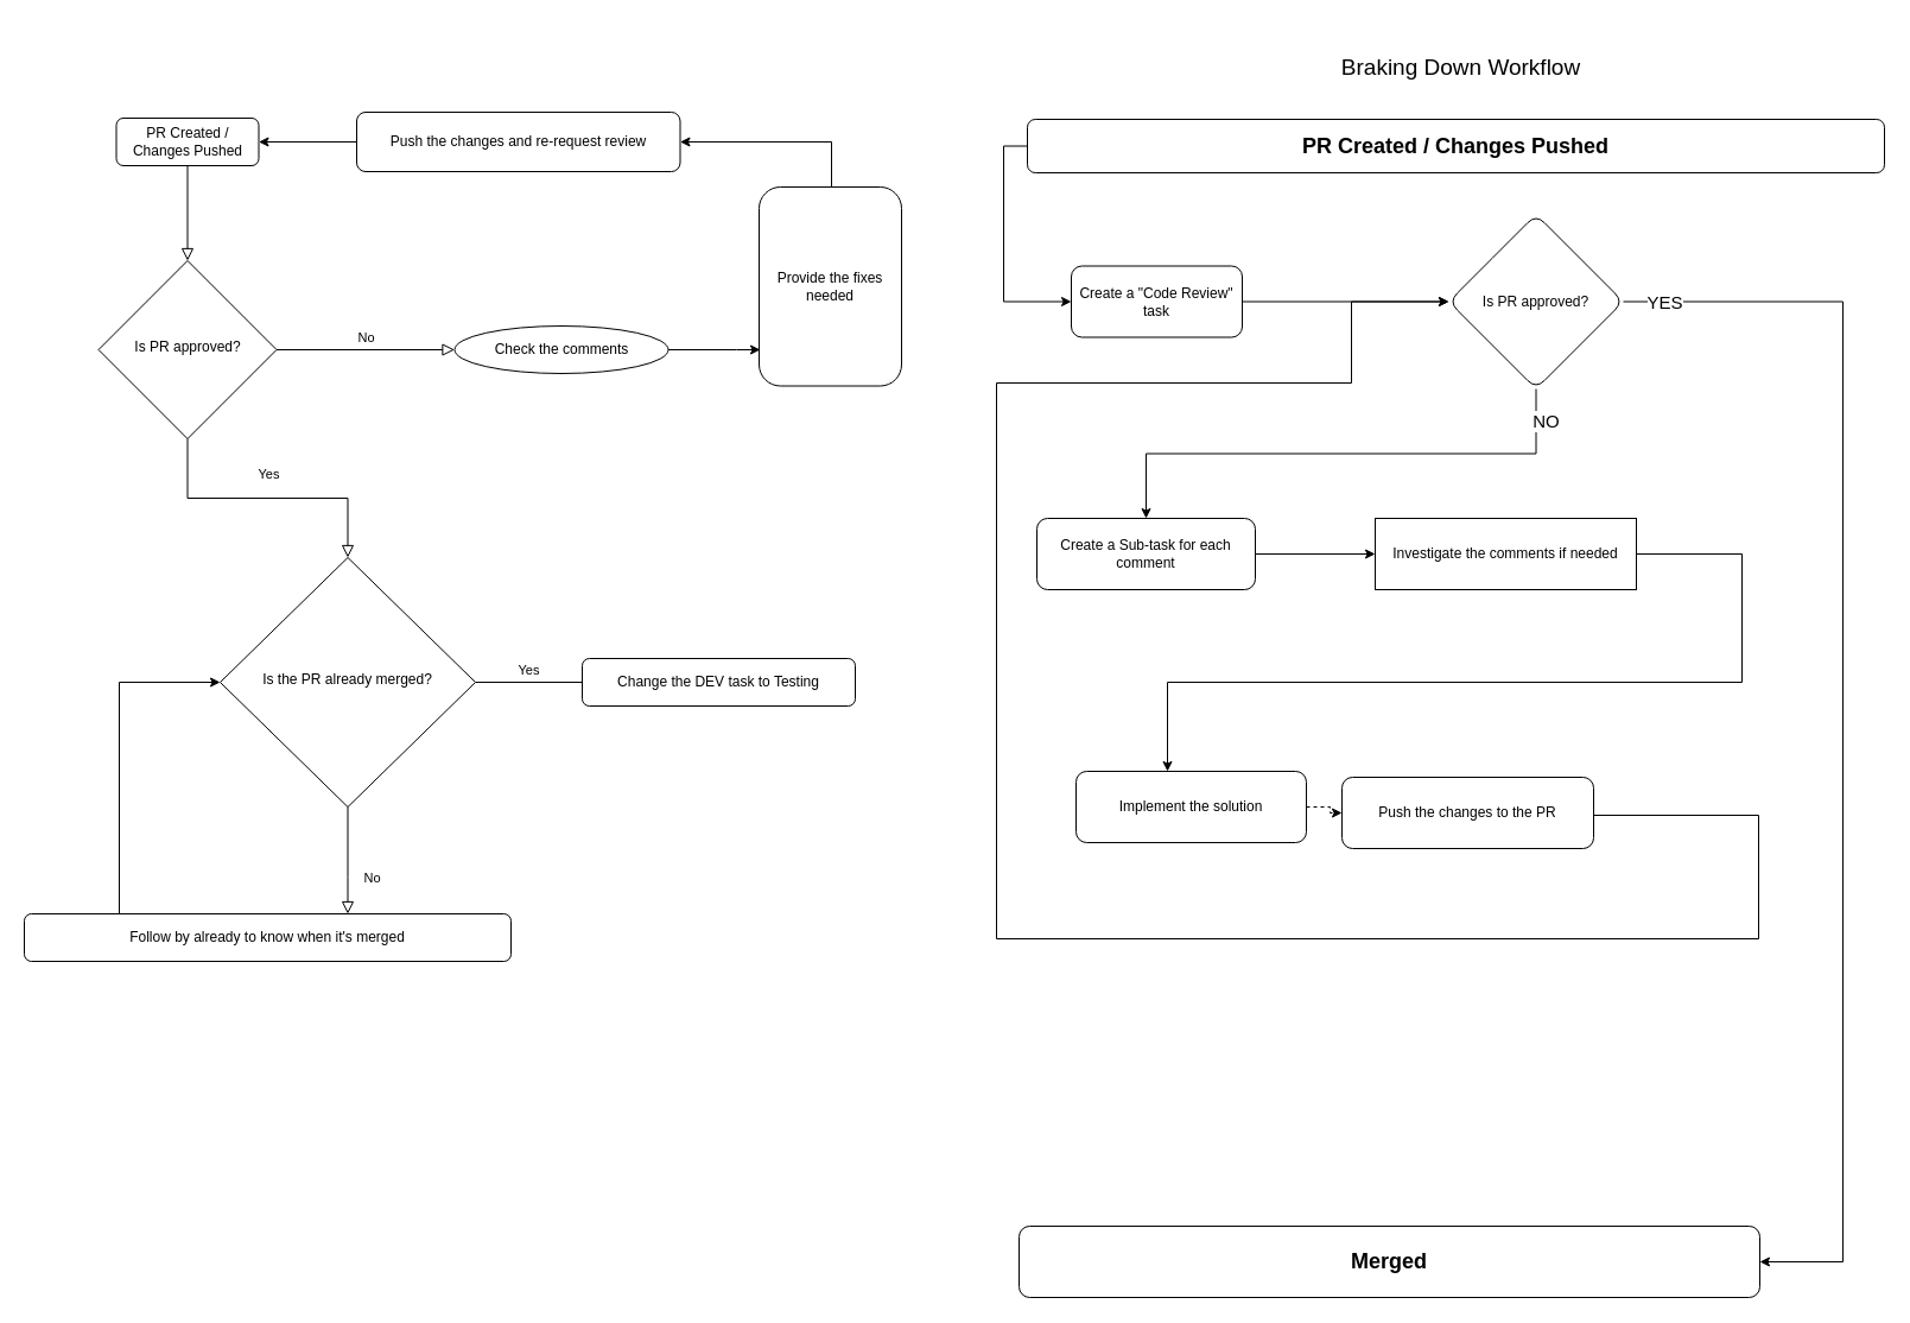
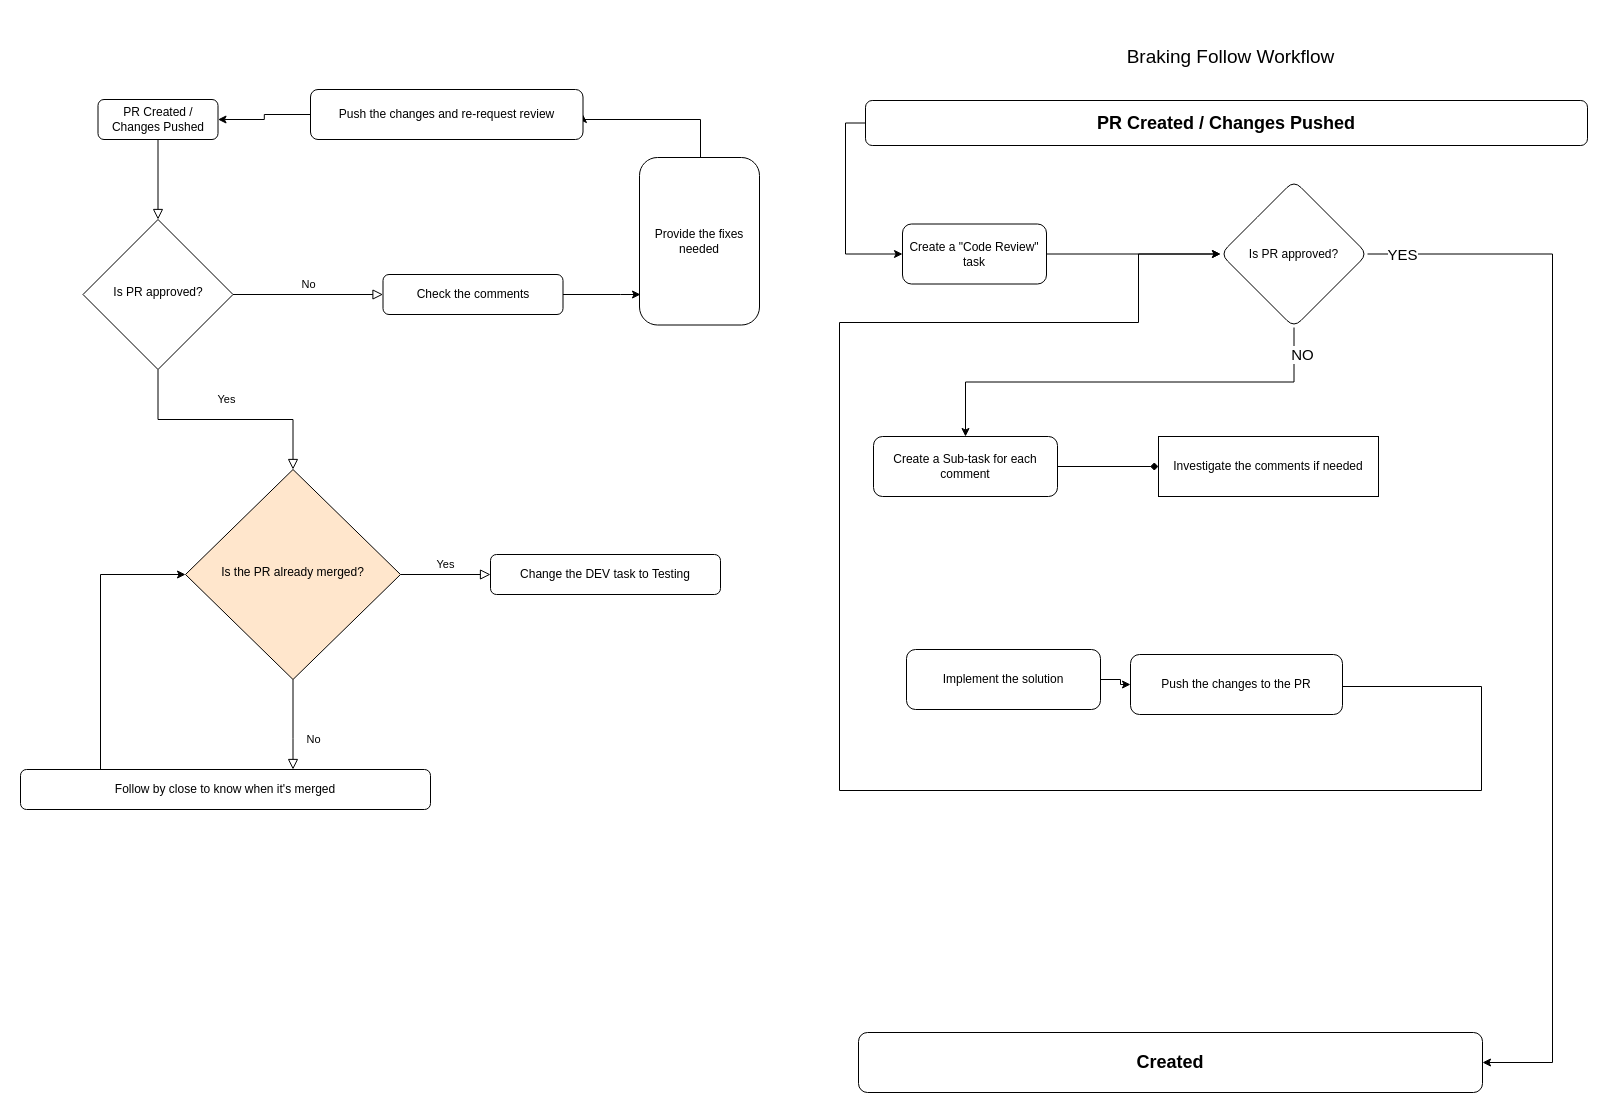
- <mxCell id="19" value="Braking Down Workflow" style="text;html=1;strokeColor=none;fillColor=none;align=center;verticalAlign=middle;whiteSpace=wrap;rounded=0;fontSize=19;" vertex="1" parent="1"><mxGeometry x="1066" y="20" width="329" height="74" as="geometry" /></mxCell>
+ <mxCell id="19" value="Braking Follow Workflow" style="text;html=1;strokeColor=none;fillColor=none;align=center;verticalAlign=middle;whiteSpace=wrap;rounded=0;fontSize=19;" vertex="1" parent="1"><mxGeometry x="1066" y="20" width="329" height="74" as="geometry" /></mxCell>
- <mxCell id="18" value="Push the changes and re-request review" style="rounded=1;whiteSpace=wrap;html=1;" vertex="1" parent="1"><mxGeometry x="300" y="94" width="272.5" height="50" as="geometry" /></mxCell>
+ <mxCell id="18" value="Push the changes and re-request review" style="rounded=1;whiteSpace=wrap;html=1;" vertex="1" parent="1"><mxGeometry x="310" y="89" width="272.5" height="50" as="geometry" /></mxCell>
- <mxCell id="8" value="Check the comments" style="ellipse;whiteSpace=wrap;html=1;fontSize=12;glass=0;strokeWidth=1;shadow=0;" parent="1" vertex="1"><mxGeometry x="382.5" y="274" width="180" height="40" as="geometry" /></mxCell>
+ <mxCell id="8" value="Check the comments" style="rounded=1;whiteSpace=wrap;html=1;fontSize=12;glass=0;strokeWidth=1;shadow=0;" parent="1" vertex="1"><mxGeometry x="382.5" y="274" width="180" height="40" as="geometry" /></mxCell>
- <mxCell id="26" value="" style="edgeStyle=orthogonalEdgeStyle;rounded=0;orthogonalLoop=1;jettySize=auto;html=1;" edge="1" parent="1" source="27" target="29"><mxGeometry relative="1" as="geometry" /></mxCell>
+ <mxCell id="26" value="" style="edgeStyle=orthogonalEdgeStyle;rounded=0;orthogonalLoop=1;jettySize=auto;html=1;endArrow=diamond;" edge="1" parent="1" source="27" target="29"><mxGeometry relative="1" as="geometry" /></mxCell>
- <mxCell id="11" value="Is the PR already merged?" style="rhombus;whiteSpace=wrap;html=1;shadow=0;fontFamily=Helvetica;fontSize=12;align=center;strokeWidth=1;spacing=6;spacingTop=-4;" parent="1" vertex="1"><mxGeometry x="185" y="469" width="215" height="210" as="geometry" /></mxCell>
+ <mxCell id="11" value="Is the PR already merged?" style="rhombus;whiteSpace=wrap;html=1;shadow=0;fontFamily=Helvetica;fontSize=12;align=center;strokeWidth=1;spacing=6;spacingTop=-4;fillColor=#ffe6cc;" parent="1" vertex="1"><mxGeometry x="185" y="469" width="215" height="210" as="geometry" /></mxCell>
- <mxCell id="10" value="Yes" style="edgeStyle=orthogonalEdgeStyle;rounded=0;html=1;jettySize=auto;orthogonalLoop=1;fontSize=11;endArrow=none;endFill=0;endSize=8;strokeWidth=1;shadow=0;labelBackgroundColor=none;" parent="1" source="11" target="14" edge="1"><mxGeometry y="10" relative="1" as="geometry"><mxPoint as="offset" /></mxGeometry></mxCell>
+ <mxCell id="10" value="Yes" style="edgeStyle=orthogonalEdgeStyle;rounded=0;html=1;jettySize=auto;orthogonalLoop=1;fontSize=11;endArrow=block;endFill=0;endSize=8;strokeWidth=1;shadow=0;labelBackgroundColor=none;" parent="1" source="11" target="14" edge="1"><mxGeometry y="10" relative="1" as="geometry"><mxPoint as="offset" /></mxGeometry></mxCell>
- <mxCell id="28" value="" style="edgeStyle=orthogonalEdgeStyle;rounded=0;orthogonalLoop=1;jettySize=auto;html=1;" edge="1" parent="1" source="29" target="35"><mxGeometry relative="1" as="geometry"><Array as="points"><mxPoint x="1467" y="466" /><mxPoint x="1467" y="574" /><mxPoint x="983" y="574" /></Array></mxGeometry></mxCell>
- <mxCell id="34" value="" style="edgeStyle=orthogonalEdgeStyle;rounded=0;orthogonalLoop=1;jettySize=auto;html=1;dashed=1;" edge="1" parent="1" source="35" target="37"><mxGeometry relative="1" as="geometry" /></mxCell>
+ <mxCell id="34" value="" style="edgeStyle=orthogonalEdgeStyle;rounded=0;orthogonalLoop=1;jettySize=auto;html=1;" edge="1" parent="1" source="35" target="37"><mxGeometry relative="1" as="geometry" /></mxCell>
- <mxCell id="13" value="Follow by already to know when it's merged" style="rounded=1;whiteSpace=wrap;html=1;fontSize=12;glass=0;strokeWidth=1;shadow=0;" parent="1" vertex="1"><mxGeometry x="20" y="769" width="410" height="40" as="geometry" /></mxCell>
+ <mxCell id="13" value="Follow by close to know when it's merged" style="rounded=1;whiteSpace=wrap;html=1;fontSize=12;glass=0;strokeWidth=1;shadow=0;" parent="1" vertex="1"><mxGeometry x="20" y="769" width="410" height="40" as="geometry" /></mxCell>
- <mxCell id="33" value="Merged" style="whiteSpace=wrap;html=1;rounded=1;fontSize=18;fontStyle=1" vertex="1" parent="1"><mxGeometry x="858" y="1032" width="624" height="60" as="geometry" /></mxCell>
+ <mxCell id="33" value="Created" style="whiteSpace=wrap;html=1;rounded=1;fontSize=18;fontStyle=1" vertex="1" parent="1"><mxGeometry x="858" y="1032" width="624" height="60" as="geometry" /></mxCell>
